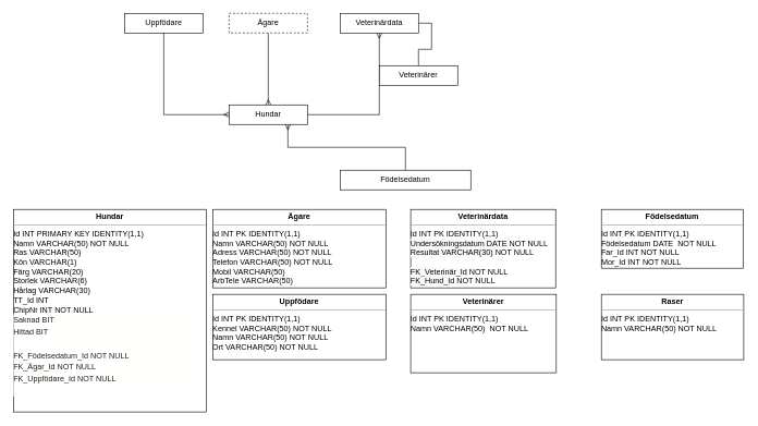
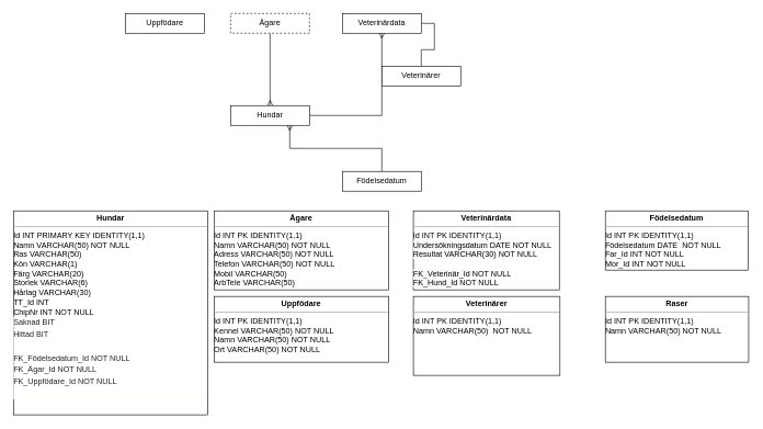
- <mxCell id="14" style="edgeStyle=orthogonalEdgeStyle;rounded=0;orthogonalLoop=1;jettySize=auto;html=1;exitX=0;exitY=0.5;exitDx=0;exitDy=0;entryX=0.5;entryY=1;entryDx=0;entryDy=0;startArrow=ERmany;startFill=0;endArrow=none;endFill=0;" parent="1" source="4" target="5" edge="1"><mxGeometry relative="1" as="geometry"><mxPoint x="250" y="100" as="sourcePoint" /></mxGeometry></mxCell>
- <mxCell id="16" value="Födelsedatum" style="rounded=0;whiteSpace=wrap;html=1;" parent="1" vertex="1"><mxGeometry x="520" y="260" width="200" height="30" as="geometry" /></mxCell>
+ <mxCell id="16" value="Födelsedatum" style="rounded=0;whiteSpace=wrap;html=1;" parent="1" vertex="1"><mxGeometry x="520" y="260" width="120" height="30" as="geometry" /></mxCell>
